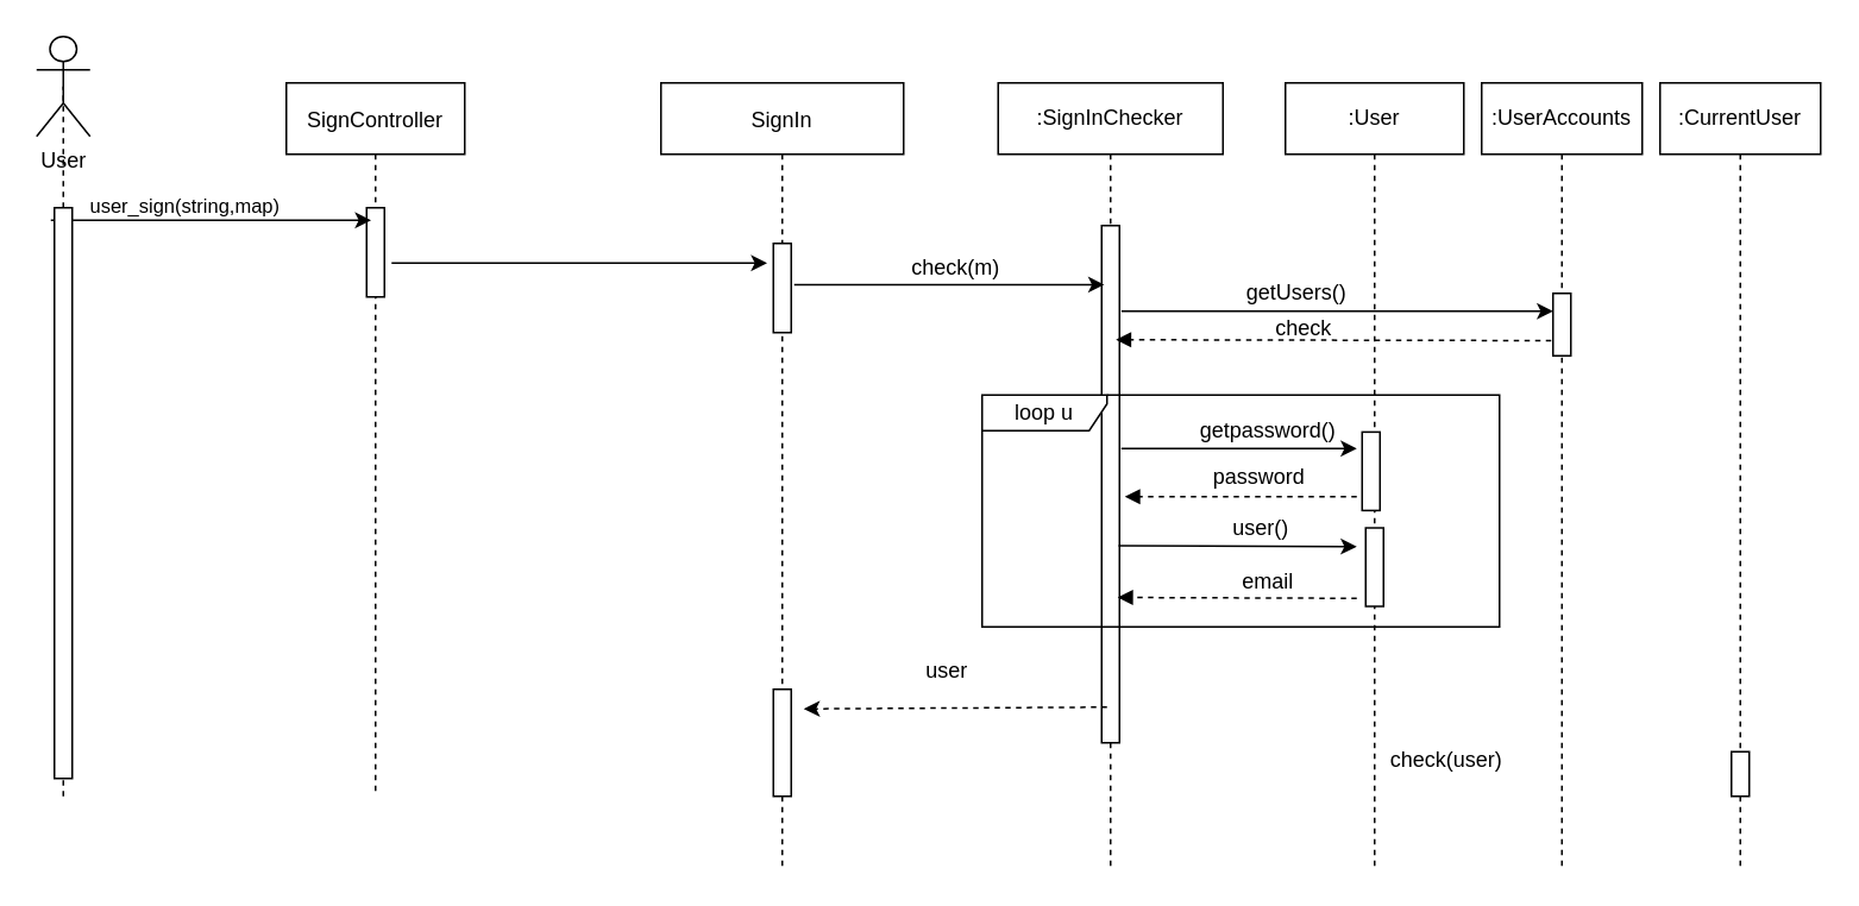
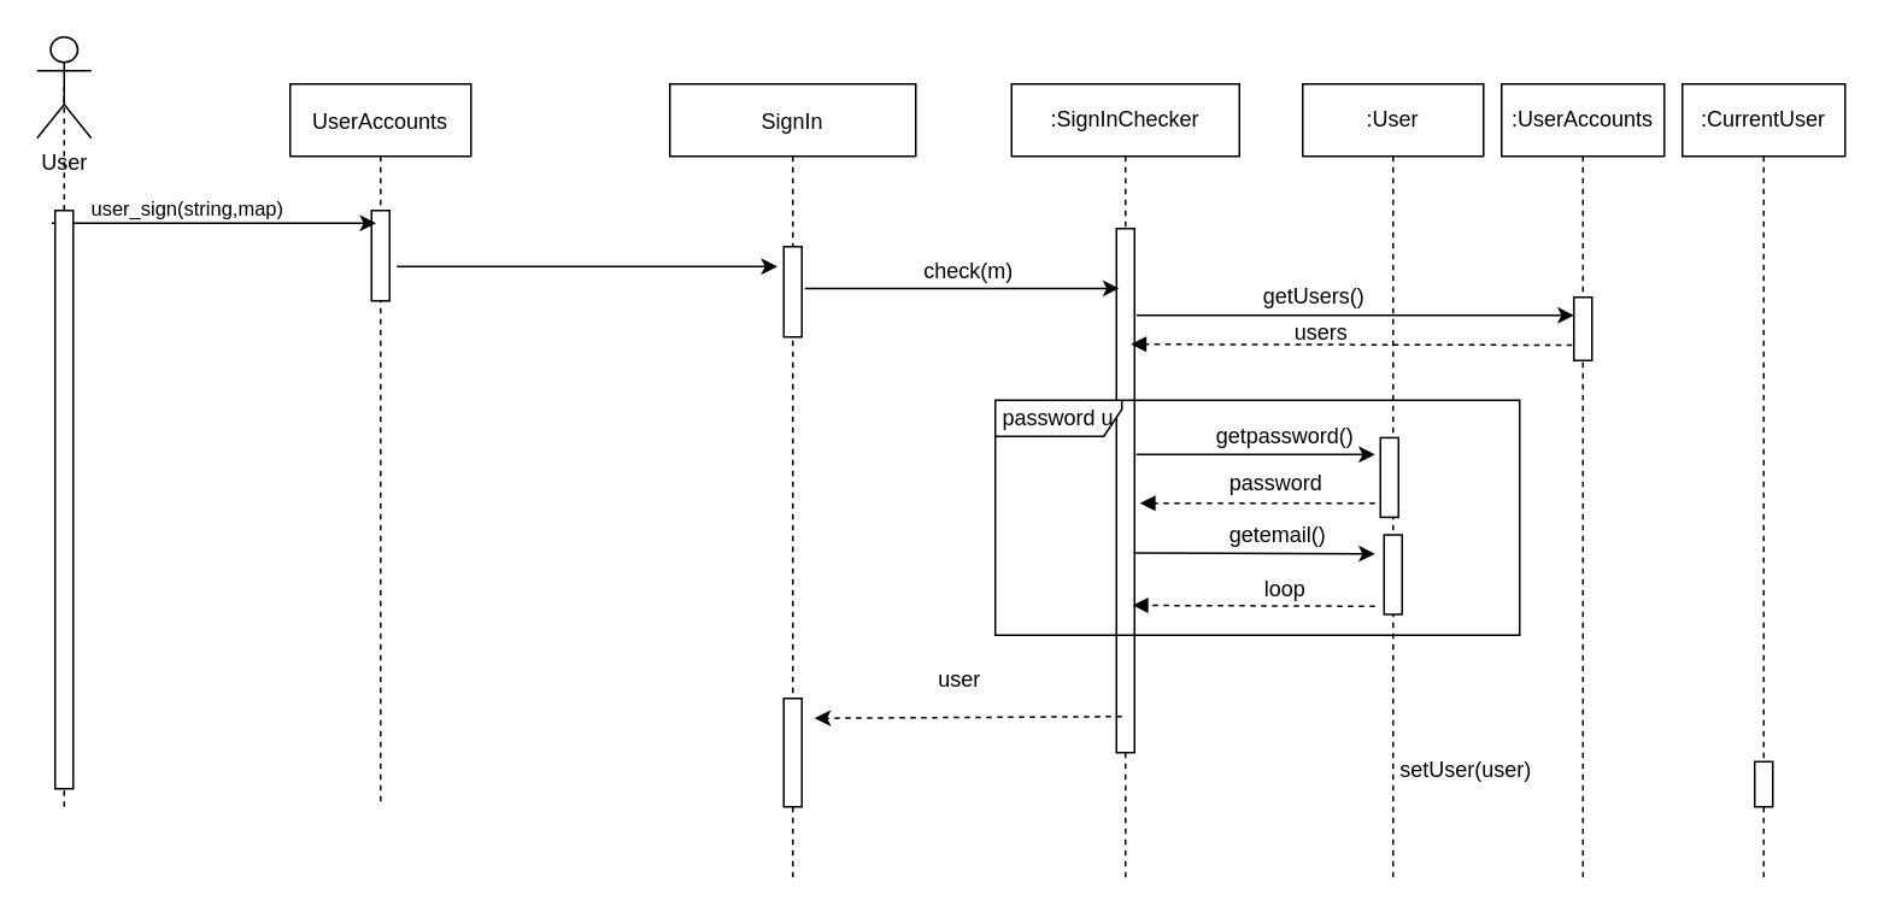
- <mxCell id="2" value="SignController" style="shape=umlLifeline;perimeter=lifelinePerimeter;container=1;collapsible=0;recursiveResize=0;rounded=0;shadow=0;strokeWidth=1;" parent="1" vertex="1"><mxGeometry x="160" y="46" width="100" height="400" as="geometry" /></mxCell>
+ <mxCell id="2" value="UserAccounts" style="shape=umlLifeline;perimeter=lifelinePerimeter;container=1;collapsible=0;recursiveResize=0;rounded=0;shadow=0;strokeWidth=1;" parent="1" vertex="1"><mxGeometry x="160" y="46" width="100" height="400" as="geometry" /></mxCell>
- <mxCell id="36" value="check" style="text;html=1;align=center;verticalAlign=middle;resizable=0;points=[];autosize=1;strokeColor=none;fillColor=none;" parent="1" vertex="1"><mxGeometry x="705" y="174" width="50" height="20" as="geometry" /></mxCell>
+ <mxCell id="36" value="users" style="text;html=1;align=center;verticalAlign=middle;resizable=0;points=[];autosize=1;strokeColor=none;fillColor=none;" parent="1" vertex="1"><mxGeometry x="705" y="174" width="50" height="20" as="geometry" /></mxCell>
- <mxCell id="23" value="loop u" style="shape=umlFrame;whiteSpace=wrap;html=1;width=70;height=20;" parent="1" vertex="1"><mxGeometry x="550" y="221" width="290" height="130" as="geometry" /></mxCell>
+ <mxCell id="23" value="password u" style="shape=umlFrame;whiteSpace=wrap;html=1;width=70;height=20;" parent="1" vertex="1"><mxGeometry x="550" y="221" width="290" height="130" as="geometry" /></mxCell>
- <mxCell id="30" value="user()" style="text;html=1;align=center;verticalAlign=middle;resizable=0;points=[];autosize=1;strokeColor=none;fillColor=none;" parent="1" vertex="1"><mxGeometry x="671" y="285.75" width="70" height="20" as="geometry" /></mxCell>
+ <mxCell id="30" value="getemail()" style="text;html=1;align=center;verticalAlign=middle;resizable=0;points=[];autosize=1;strokeColor=none;fillColor=none;" parent="1" vertex="1"><mxGeometry x="671" y="285.75" width="70" height="20" as="geometry" /></mxCell>
- <mxCell id="31" value="email" style="text;html=1;align=center;verticalAlign=middle;resizable=0;points=[];autosize=1;strokeColor=none;fillColor=none;" parent="1" vertex="1"><mxGeometry x="690" y="316" width="40" height="20" as="geometry" /></mxCell>
+ <mxCell id="31" value="loop" style="text;html=1;align=center;verticalAlign=middle;resizable=0;points=[];autosize=1;strokeColor=none;fillColor=none;" parent="1" vertex="1"><mxGeometry x="690" y="316" width="40" height="20" as="geometry" /></mxCell>
- <mxCell id="40" value="check(user)" style="text;html=1;align=center;verticalAlign=middle;resizable=0;points=[];autosize=1;" parent="1" vertex="1"><mxGeometry x="760" y="411" width="100" height="30" as="geometry" /></mxCell>
+ <mxCell id="40" value="setUser(user)" style="text;html=1;align=center;verticalAlign=middle;resizable=0;points=[];autosize=1;" parent="1" vertex="1"><mxGeometry x="760" y="411" width="100" height="30" as="geometry" /></mxCell>
